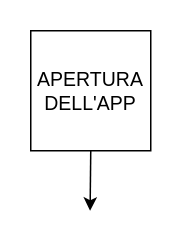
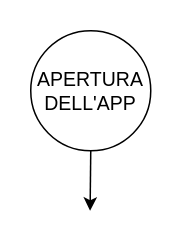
- <mxCell id="3" value="APERTURA DELL'APP" style="whiteSpace=wrap;html=1;fontSize=13;rounded=0;" vertex="1" parent="1"><mxGeometry x="20" y="20" width="80" height="80" as="geometry" /></mxCell>
+ <mxCell id="3" value="APERTURA DELL'APP" style="ellipse;whiteSpace=wrap;html=1;fontSize=13;" vertex="1" parent="1"><mxGeometry x="20" y="20" width="80" height="80" as="geometry" /></mxCell>
